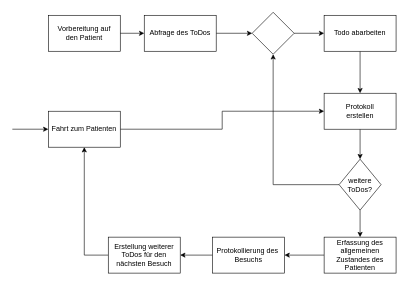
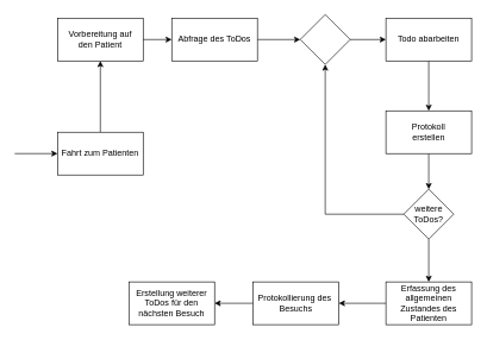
- <mxCell id="21" style="edgeStyle=orthogonalEdgeStyle;rounded=0;orthogonalLoop=1;jettySize=auto;html=1;" edge="1" parent="1" source="22" target="11"><mxGeometry relative="1" as="geometry" /></mxCell>
+ <mxCell id="21" style="edgeStyle=orthogonalEdgeStyle;rounded=0;orthogonalLoop=1;jettySize=auto;html=1;entryX=0.5;entryY=1;entryDx=0;entryDy=0;" edge="1" parent="1" source="22" target="2"><mxGeometry relative="1" as="geometry" /></mxCell>
- <mxCell id="14" value="weitere ToDos?" style="rhombus;whiteSpace=wrap;html=1;" vertex="1" parent="1"><mxGeometry x="565" y="265" width="70" height="85" as="geometry" /></mxCell>
+ <mxCell id="14" value="weitere ToDos?" style="rhombus;whiteSpace=wrap;html=1;" vertex="1" parent="1"><mxGeometry x="565" y="265" width="70" height="70" as="geometry" /></mxCell>
- <mxCell id="19" style="edgeStyle=orthogonalEdgeStyle;rounded=0;orthogonalLoop=1;jettySize=auto;html=1;exitX=0;exitY=0.5;exitDx=0;exitDy=0;" edge="1" parent="1" source="20" target="22"><mxGeometry relative="1" as="geometry" /></mxCell>
